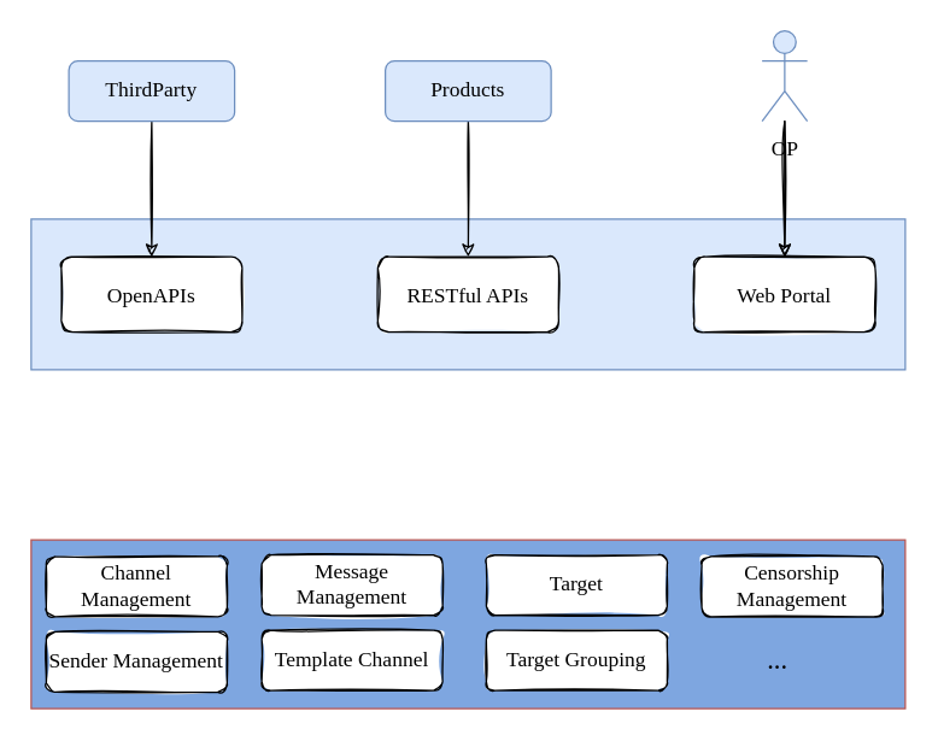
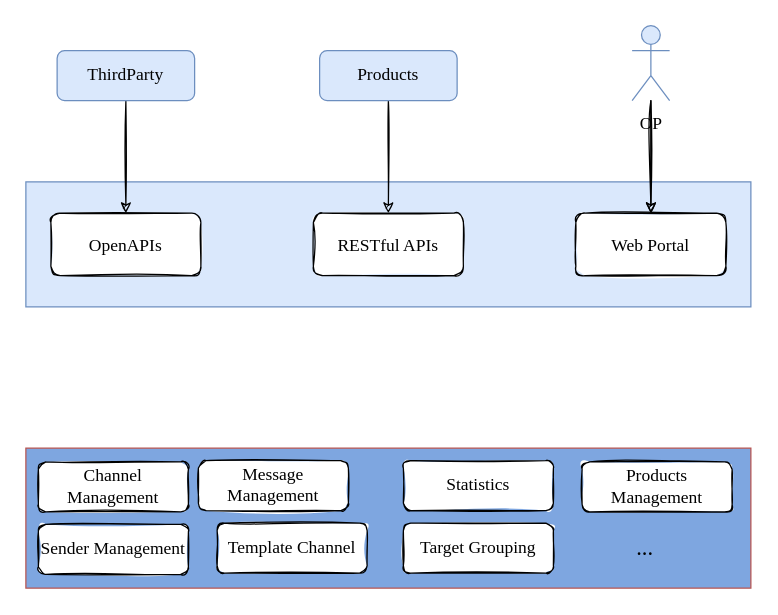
- <mxCell id="14" value="Message Management" style="rounded=1;whiteSpace=wrap;html=1;sketch=1;fontFamily=Comic Sans MS;fontSize=14;fillColor=default;" vertex="1" parent="1"><mxGeometry x="173" y="368" width="120" height="40" as="geometry" /></mxCell>
+ <mxCell id="14" value="Message Management" style="rounded=1;whiteSpace=wrap;html=1;sketch=1;fontFamily=Comic Sans MS;fontSize=14;fillColor=default;" vertex="1" parent="1"><mxGeometry x="158" y="368" width="120" height="40" as="geometry" /></mxCell>
- <mxCell id="16" value="Target" style="rounded=1;whiteSpace=wrap;html=1;sketch=1;fontFamily=Comic Sans MS;fontSize=14;fillColor=default;" vertex="1" parent="1"><mxGeometry x="322" y="368" width="120" height="40" as="geometry" /></mxCell>
+ <mxCell id="16" value="Statistics" style="rounded=1;whiteSpace=wrap;html=1;sketch=1;fontFamily=Comic Sans MS;fontSize=14;fillColor=default;" vertex="1" parent="1"><mxGeometry x="322" y="368" width="120" height="40" as="geometry" /></mxCell>
- <mxCell id="18" value="Censorship Management" style="rounded=1;whiteSpace=wrap;html=1;sketch=1;fontFamily=Comic Sans MS;fontSize=14;fillColor=default;" vertex="1" parent="1"><mxGeometry x="465" y="369" width="120" height="40" as="geometry" /></mxCell>
+ <mxCell id="18" value="Products Management" style="rounded=1;whiteSpace=wrap;html=1;sketch=1;fontFamily=Comic Sans MS;fontSize=14;fillColor=default;" vertex="1" parent="1"><mxGeometry x="465" y="369" width="120" height="40" as="geometry" /></mxCell>
